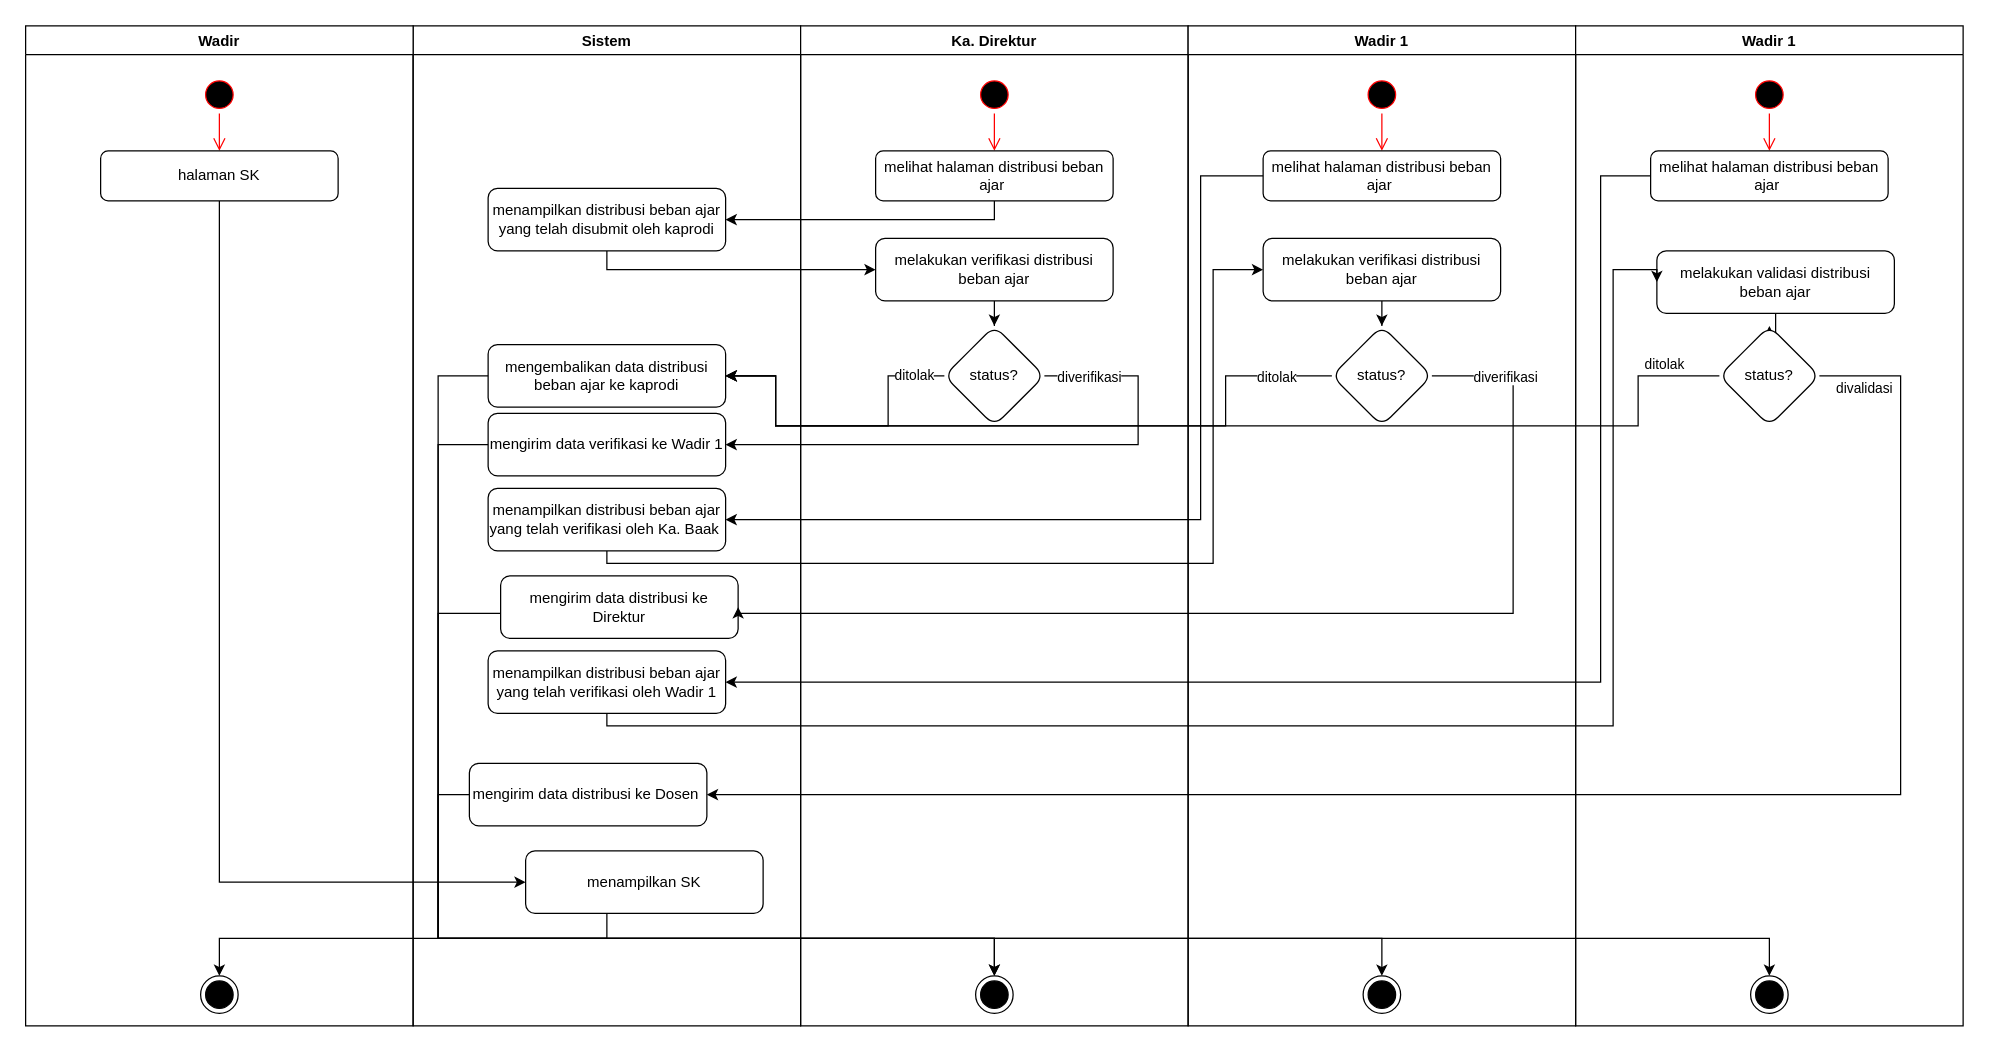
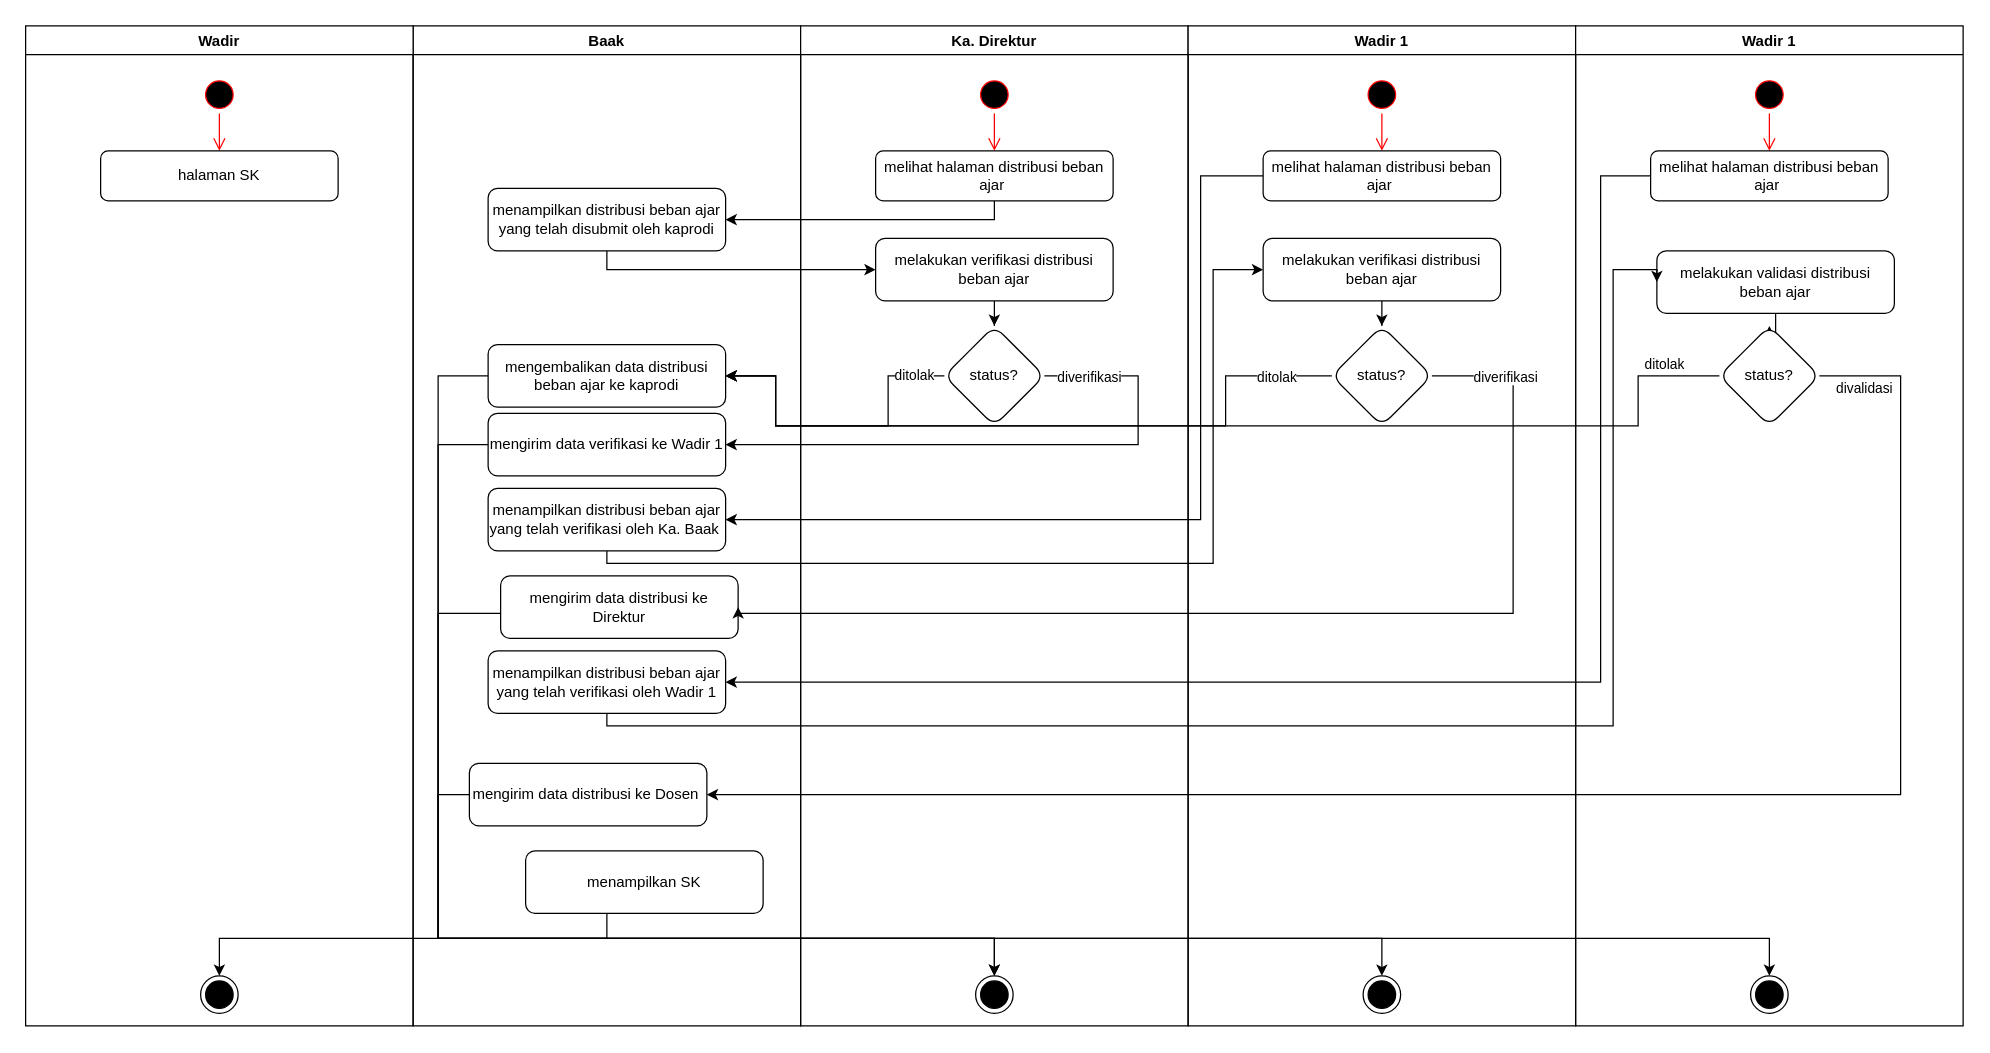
- <mxCell id="2" value="Sistem" style="swimlane;" parent="1" vertex="1"><mxGeometry x="330" y="20" width="310" height="800" as="geometry" /></mxCell>
+ <mxCell id="2" value="Baak" style="swimlane;" parent="1" vertex="1"><mxGeometry x="330" y="20" width="310" height="800" as="geometry" /></mxCell>
- <mxCell id="62" style="edgeStyle=orthogonalEdgeStyle;rounded=0;orthogonalLoop=1;jettySize=auto;html=1;entryX=0;entryY=0.5;entryDx=0;entryDy=0;strokeColor=#000000;" edge="1" parent="1" source="22" target="10"><mxGeometry relative="1" as="geometry"><Array as="points"><mxPoint x="175" y="705" /></Array></mxGeometry></mxCell>
